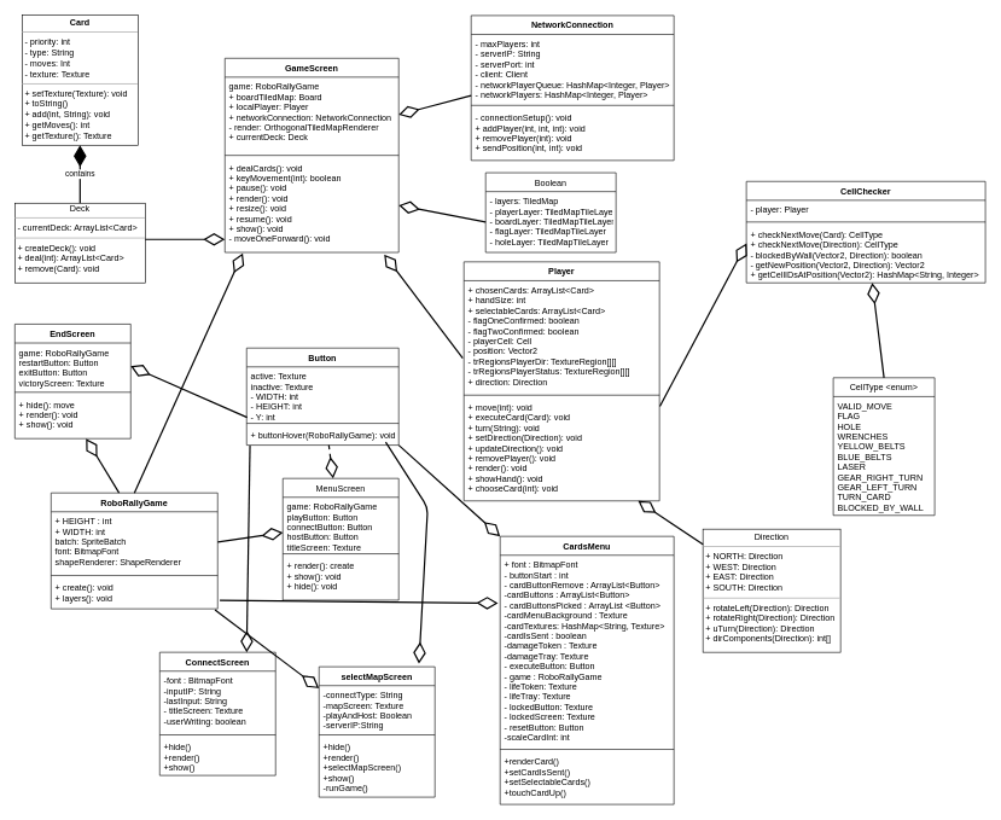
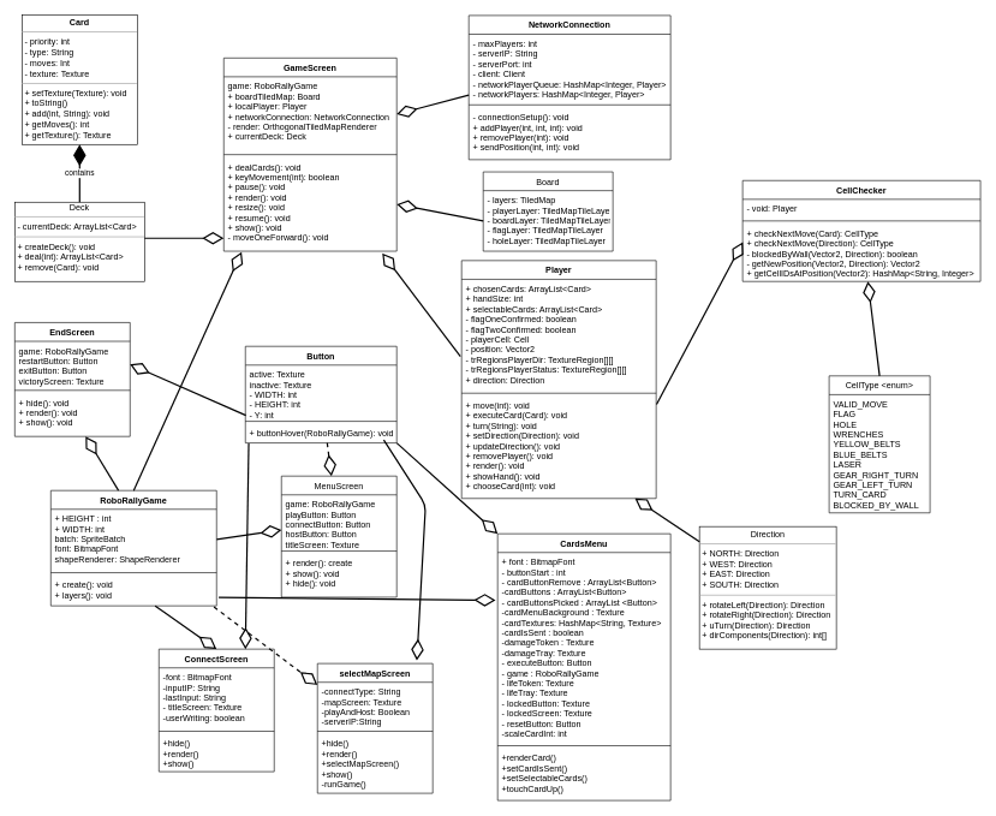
- <mxCell id="41" value="Boolean" style="swimlane;fontStyle=0;childLayout=stackLayout;horizontal=1;startSize=26;fillColor=none;horizontalStack=0;resizeParent=1;resizeParentMax=0;resizeLast=0;collapsible=1;marginBottom=0;" parent="1" vertex="1"><mxGeometry x="670" y="238" width="180" height="110" as="geometry" /></mxCell>
+ <mxCell id="41" value="Board" style="swimlane;fontStyle=0;childLayout=stackLayout;horizontal=1;startSize=26;fillColor=none;horizontalStack=0;resizeParent=1;resizeParentMax=0;resizeLast=0;collapsible=1;marginBottom=0;" parent="1" vertex="1"><mxGeometry x="670" y="238" width="180" height="110" as="geometry" /></mxCell>
- <mxCell id="32" value="- player: Player" style="text;strokeColor=none;fillColor=none;align=left;verticalAlign=top;spacingLeft=4;spacingRight=4;overflow=hidden;rotatable=0;points=[[0,0.5],[1,0.5]];portConstraint=eastwest;" parent="31" vertex="1"><mxGeometry y="26" width="330" height="26" as="geometry" /></mxCell>
+ <mxCell id="32" value="- void: Player" style="text;strokeColor=none;fillColor=none;align=left;verticalAlign=top;spacingLeft=4;spacingRight=4;overflow=hidden;rotatable=0;points=[[0,0.5],[1,0.5]];portConstraint=eastwest;" parent="31" vertex="1"><mxGeometry y="26" width="330" height="26" as="geometry" /></mxCell>
- <mxCell id="26" value="+ hide(): move&#10;+ render(): void&#10;+ show(): void&#10;" style="text;strokeColor=none;fillColor=none;align=left;verticalAlign=top;spacingLeft=4;spacingRight=4;overflow=hidden;rotatable=0;points=[[0,0.5],[1,0.5]];portConstraint=eastwest;" parent="23" vertex="1"><mxGeometry y="98" width="160" height="60" as="geometry" /></mxCell>
+ <mxCell id="26" value="+ hide(): void&#10;+ render(): void&#10;+ show(): void&#10;" style="text;strokeColor=none;fillColor=none;align=left;verticalAlign=top;spacingLeft=4;spacingRight=4;overflow=hidden;rotatable=0;points=[[0,0.5],[1,0.5]];portConstraint=eastwest;" parent="23" vertex="1"><mxGeometry y="98" width="160" height="60" as="geometry" /></mxCell>
+ <mxCell id="67" value="" style="endArrow=diamondThin;endFill=0;endSize=24;html=1;strokeWidth=2;entryX=0.5;entryY=0;entryDx=0;entryDy=0;" edge="1" parent="1" source="13" target="63"><mxGeometry width="160" relative="1" as="geometry"><mxPoint x="109.997" y="631" as="sourcePoint" /><mxPoint x="157.14" y="757" as="targetPoint" /></mxGeometry></mxCell>
- <mxCell id="69" value="" style="endArrow=diamondThin;endFill=0;endSize=24;html=1;strokeWidth=2;exitX=0.984;exitY=1.036;exitDx=0;exitDy=0;exitPerimeter=0;" edge="1" parent="1" source="13" target="59"><mxGeometry width="160" relative="1" as="geometry"><mxPoint x="331.691" y="840" as="sourcePoint" /><mxPoint x="330.002" y="917" as="targetPoint" /></mxGeometry></mxCell>
+ <mxCell id="69" value="" style="endArrow=diamondThin;endFill=0;endSize=24;html=1;strokeWidth=2;exitX=0.984;exitY=1.036;exitDx=0;exitDy=0;exitPerimeter=0;dashed=1;" edge="1" parent="1" source="13" target="59"><mxGeometry width="160" relative="1" as="geometry"><mxPoint x="331.691" y="840" as="sourcePoint" /><mxPoint x="330.002" y="917" as="targetPoint" /></mxGeometry></mxCell>
